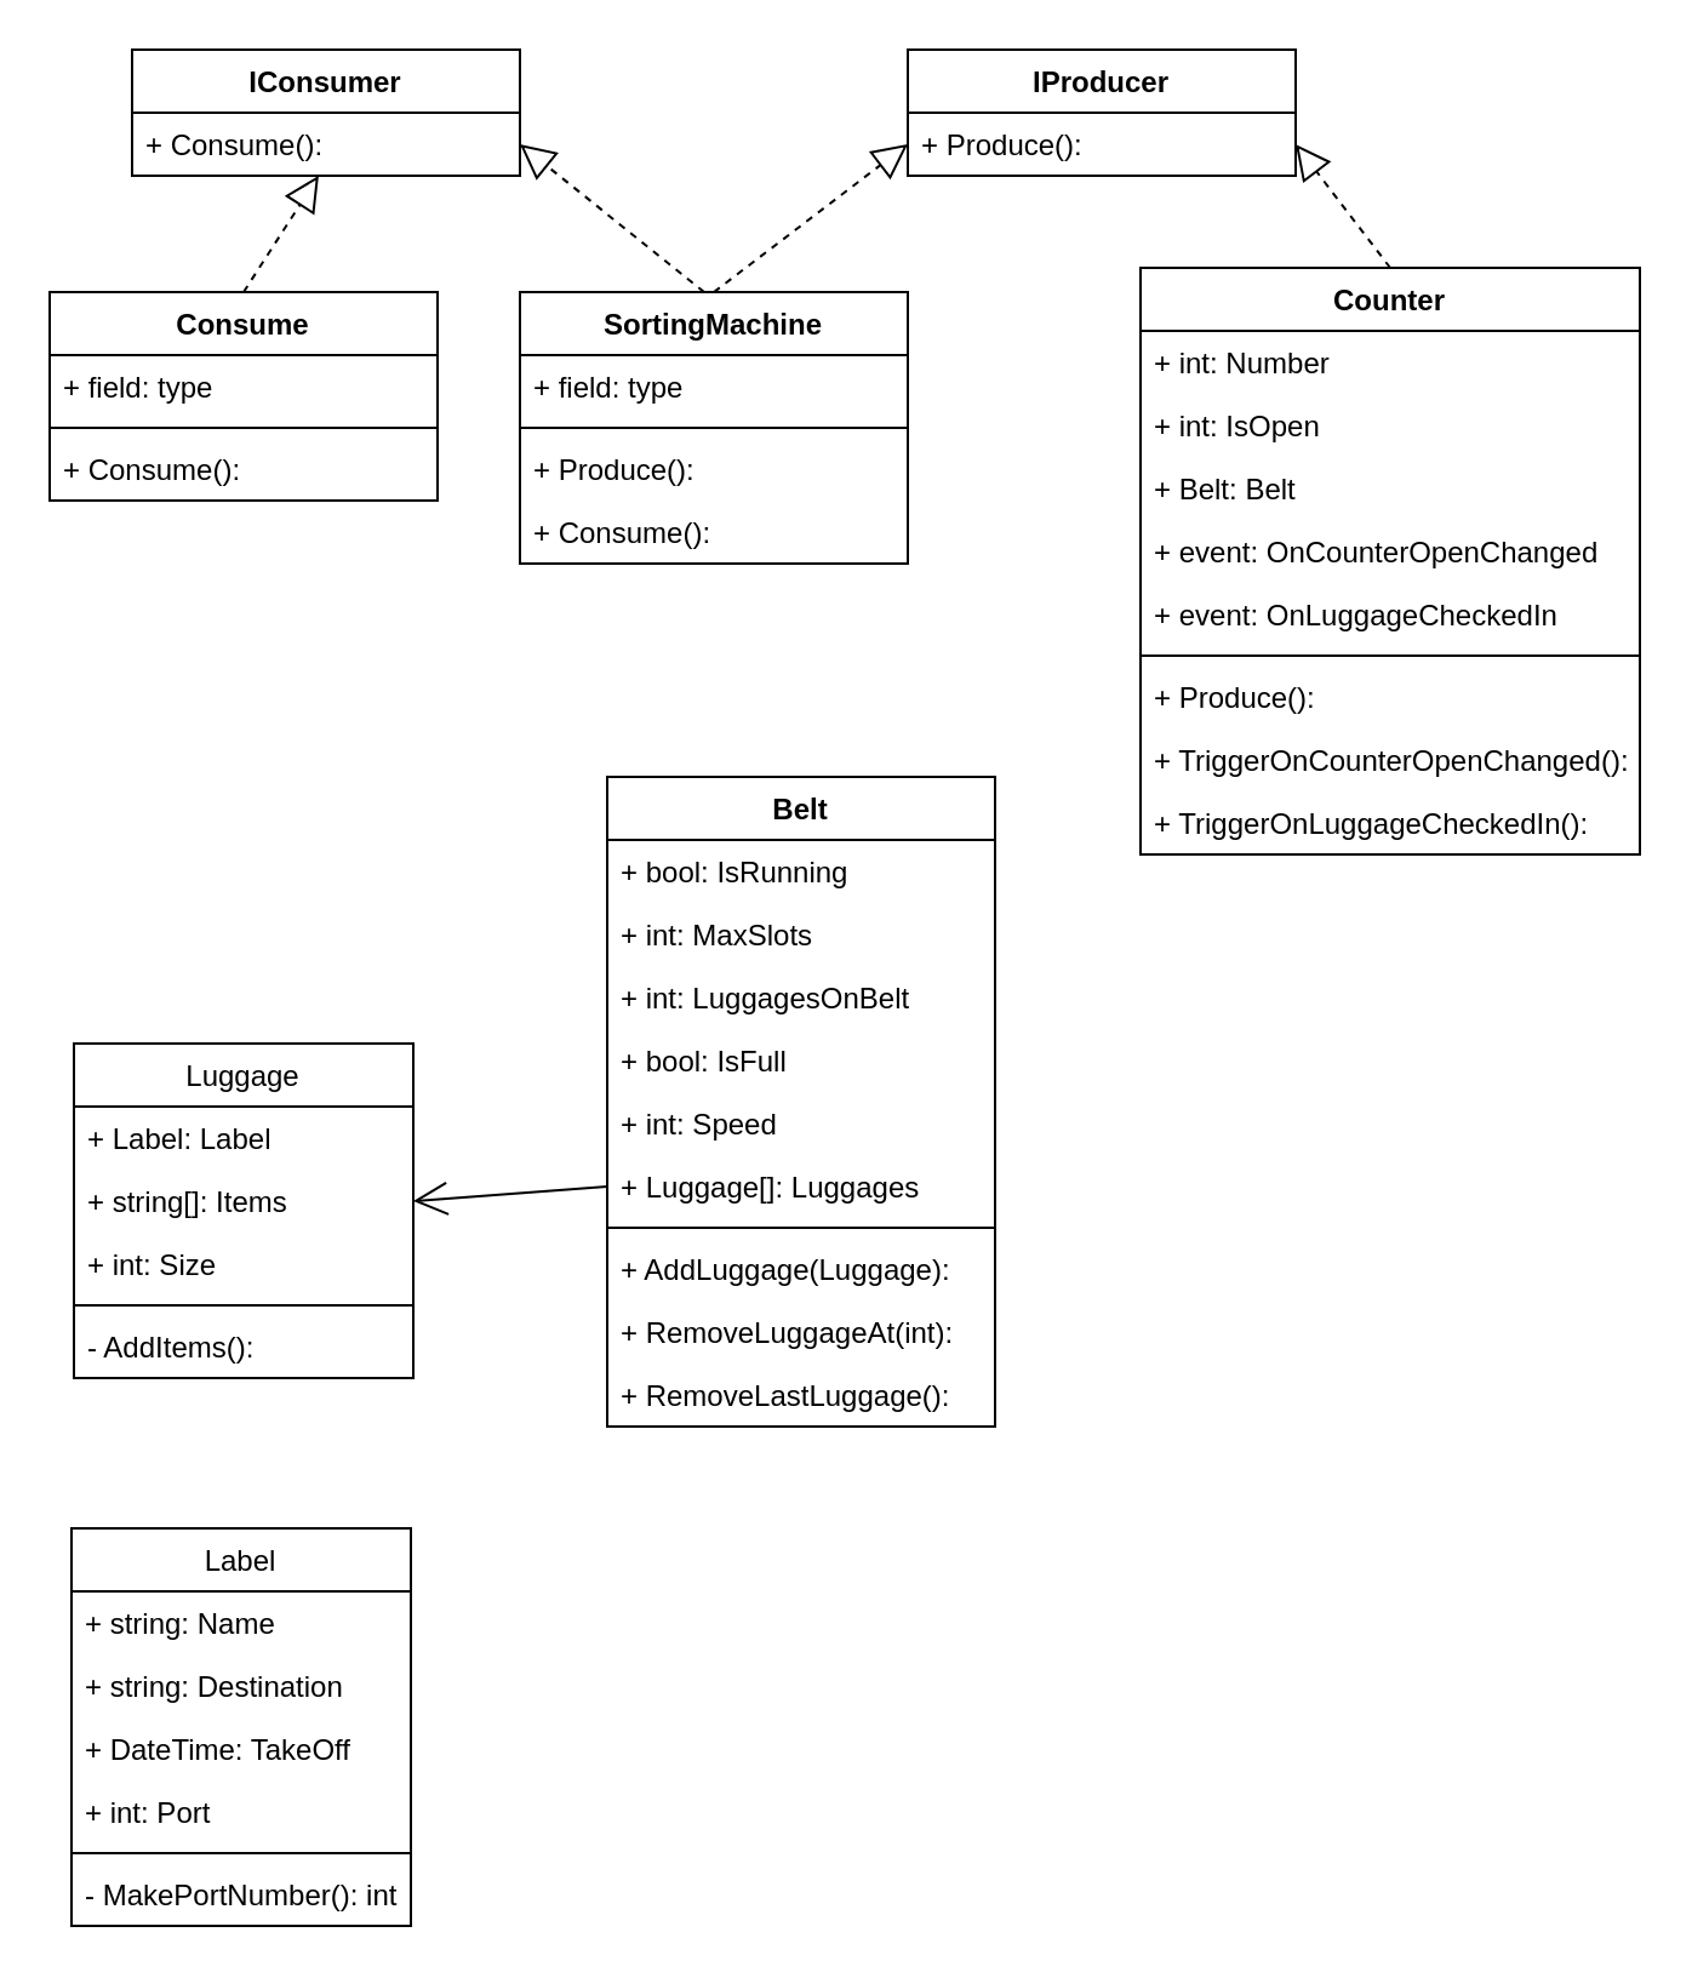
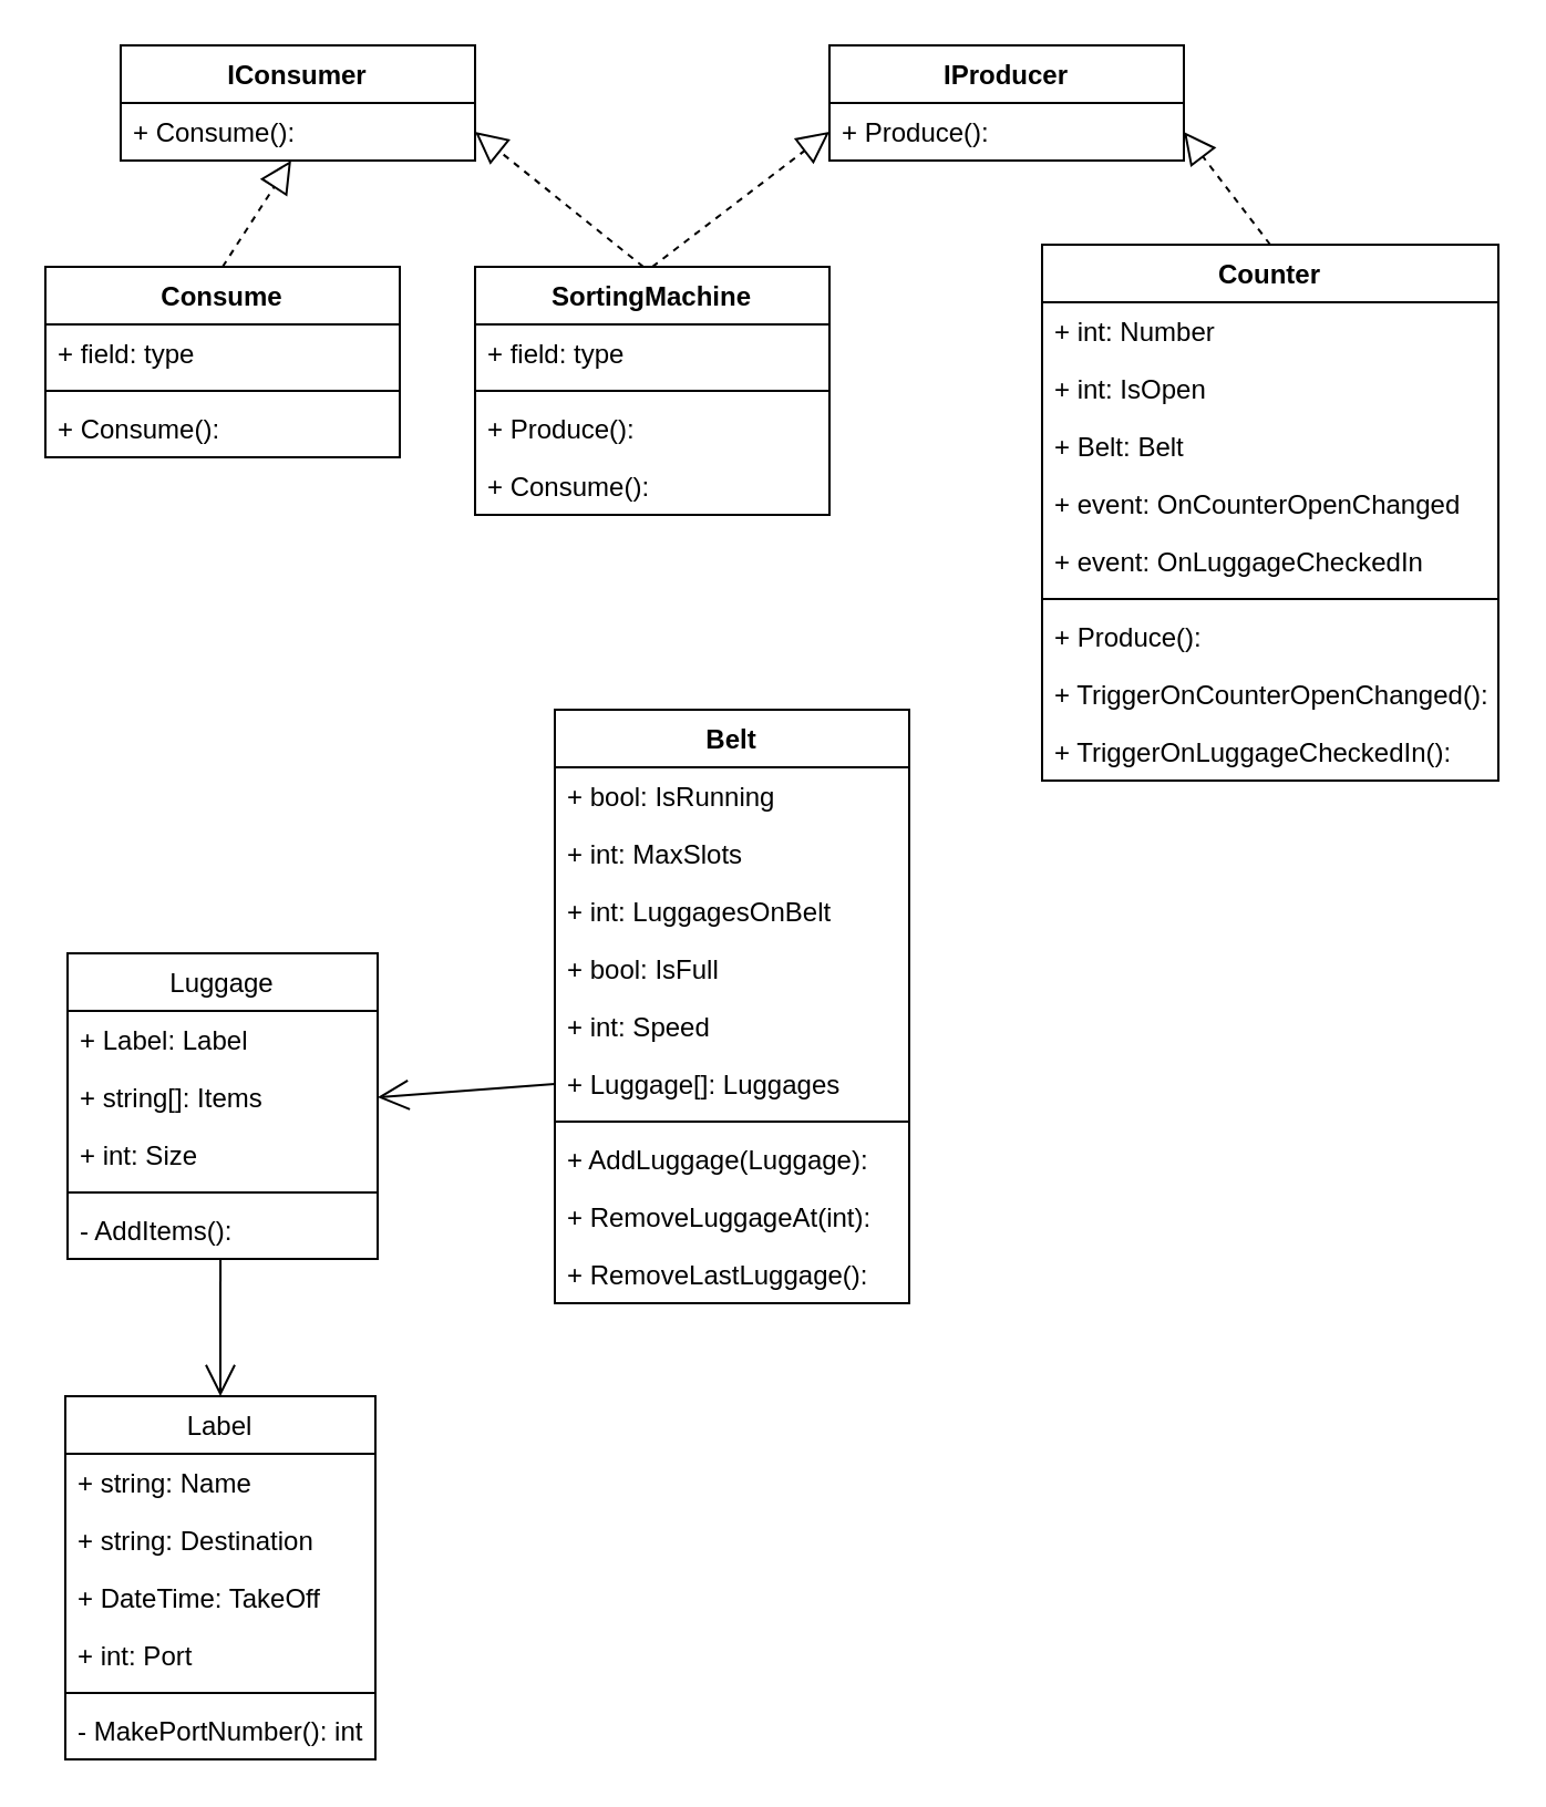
+ <mxCell id="49" value="" style="endArrow=open;endFill=1;endSize=12;html=1;rounded=0;entryX=0.5;entryY=0;entryDx=0;entryDy=0;exitX=0.493;exitY=1;exitDx=0;exitDy=0;exitPerimeter=0;" edge="1" parent="1" source="40" target="42"><mxGeometry width="160" relative="1" as="geometry"><mxPoint x="210" y="590" as="sourcePoint" /><mxPoint x="370" y="590" as="targetPoint" /></mxGeometry></mxCell>
